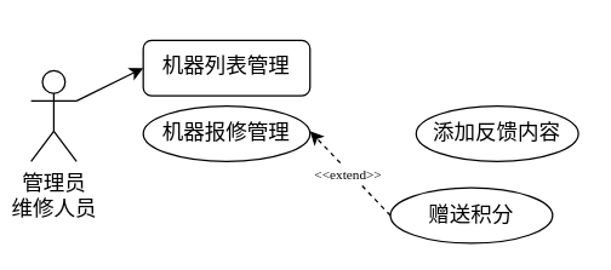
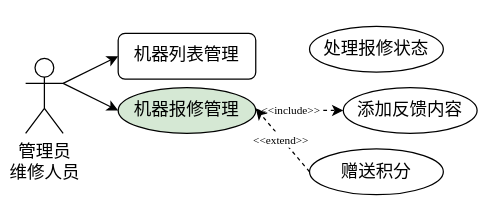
+ <mxCell id="12" value="处理报修状态" style="ellipse;whiteSpace=wrap;html=1;fontSize=14;fontFamily=宋体;" parent="1" vertex="1"><mxGeometry x="247" y="20.34" width="107" height="36.67" as="geometry" /></mxCell>
+ <mxCell id="3" style="rounded=0;orthogonalLoop=1;jettySize=auto;html=1;exitX=1;exitY=0.333;exitDx=0;exitDy=0;exitPerimeter=0;entryX=0;entryY=0.5;entryDx=0;entryDy=0;fontSize=14;fontFamily=宋体;" parent="1" source="4" target="7" edge="1"><mxGeometry relative="1" as="geometry" /></mxCell>
- <mxCell id="7" value="机器报修管理" style="ellipse;whiteSpace=wrap;html=1;fontSize=14;fontFamily=宋体;" parent="1" vertex="1"><mxGeometry x="94" y="69.34" width="110" height="36.67" as="geometry" /></mxCell>
+ <mxCell id="7" value="机器报修管理" style="ellipse;whiteSpace=wrap;html=1;fontSize=14;fontFamily=宋体;fillColor=#d5e8d4;" parent="1" vertex="1"><mxGeometry x="94" y="69.34" width="110" height="36.67" as="geometry" /></mxCell>
+ <mxCell id="5" style="edgeStyle=none;rounded=0;orthogonalLoop=1;jettySize=auto;html=1;exitX=1;exitY=0.5;exitDx=0;exitDy=0;entryX=0;entryY=0.5;entryDx=0;entryDy=0;fontSize=14;fontFamily=宋体;dashed=1;" parent="1" source="7" target="13" edge="1"><mxGeometry relative="1" as="geometry" /></mxCell>
+ <mxCell id="6" value="&lt;span style=&quot;font-family: &amp;quot;Times New Roman&amp;quot;; font-size: 9px;&quot;&gt;&amp;lt;&amp;lt;include&amp;gt;&amp;gt;&lt;/span&gt;" style="edgeLabel;html=1;align=center;verticalAlign=middle;resizable=0;points=[];" vertex="1" connectable="0" parent="5"><mxGeometry x="-0.219" y="1" relative="1" as="geometry"><mxPoint as="offset" /></mxGeometry></mxCell>
- <mxCell id="11" value="赠送积分" style="ellipse;whiteSpace=wrap;html=1;fontSize=14;fontFamily=宋体;" parent="1" vertex="1"><mxGeometry x="257" y="123.34" width="107" height="36.67" as="geometry" /></mxCell>
+ <mxCell id="11" value="赠送积分" style="ellipse;whiteSpace=wrap;html=1;fontSize=14;fontFamily=宋体;" parent="1" vertex="1"><mxGeometry x="247" y="118.34" width="107" height="36.67" as="geometry" /></mxCell>
